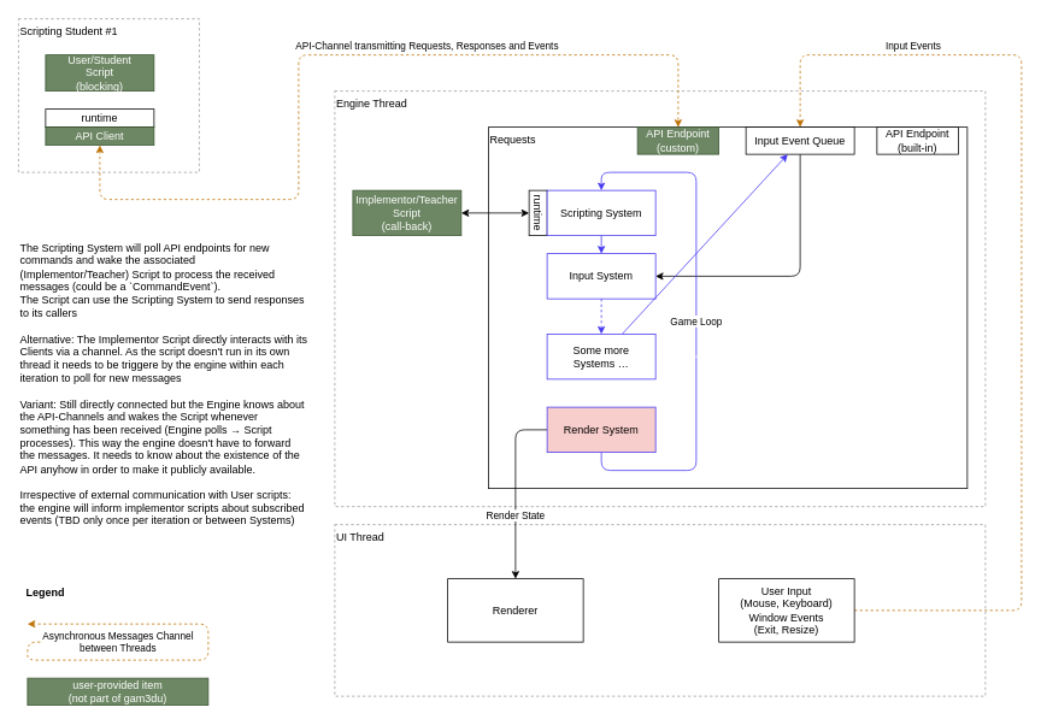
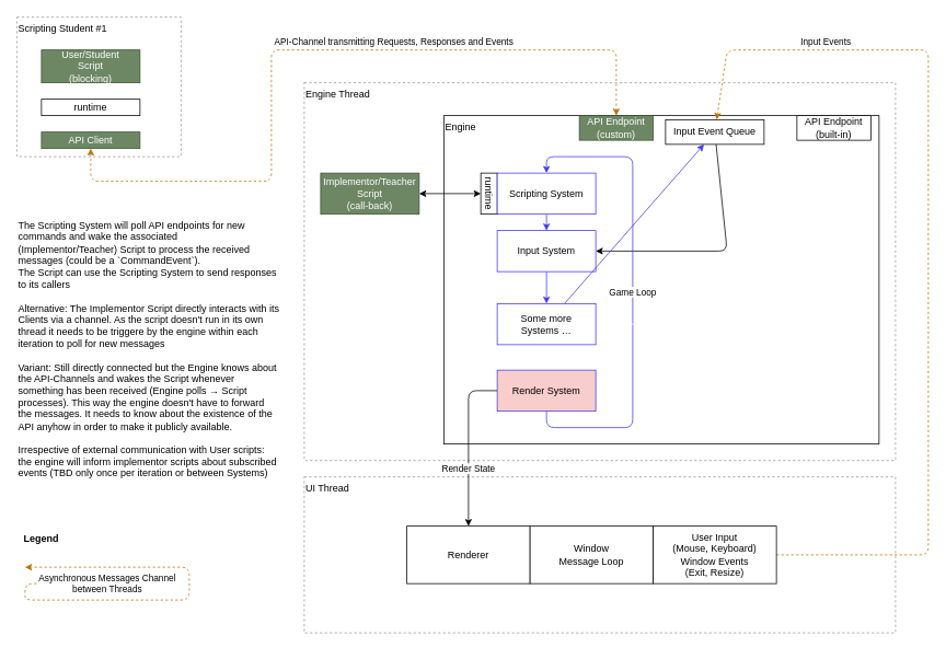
- <mxCell id="34" value="API Client" style="rounded=0;whiteSpace=wrap;html=1;fillColor=#6d8764;fontColor=#ffffff;strokeColor=#3A5431;" vertex="1" parent="1"><mxGeometry x="50" y="140" width="120" height="20" as="geometry" /></mxCell>
+ <mxCell id="34" value="API Client" style="rounded=0;whiteSpace=wrap;html=1;fillColor=#6d8764;fontColor=#ffffff;strokeColor=#3A5431;" vertex="1" parent="1"><mxGeometry x="50" y="160" width="120" height="20" as="geometry" /></mxCell>
- <mxCell id="7" value="Requests" style="rounded=0;whiteSpace=wrap;html=1;align=left;verticalAlign=top;" vertex="1" parent="1"><mxGeometry x="540" y="140" width="530" height="400" as="geometry" /></mxCell>
+ <mxCell id="7" value="Engine" style="rounded=0;whiteSpace=wrap;html=1;align=left;verticalAlign=top;" vertex="1" parent="1"><mxGeometry x="540" y="140" width="530" height="400" as="geometry" /></mxCell>
- <mxCell id="10" value="Input Event Queue" style="rounded=0;whiteSpace=wrap;html=1;" vertex="1" parent="1"><mxGeometry x="825" y="140" width="120" height="30" as="geometry" /></mxCell>
+ <mxCell id="10" value="Input Event Queue" style="rounded=0;whiteSpace=wrap;html=1;" vertex="1" parent="1"><mxGeometry x="810" y="145" width="120" height="30" as="geometry" /></mxCell>
- <mxCell id="19" value="" style="edgeStyle=none;html=1;strokeColor=#4437F0;dashed=1;" edge="1" parent="1" source="20" target="26"><mxGeometry relative="1" as="geometry" /></mxCell>
+ <mxCell id="19" value="" style="edgeStyle=none;html=1;strokeColor=#4437F0;" edge="1" parent="1" source="20" target="26"><mxGeometry relative="1" as="geometry" /></mxCell>
+ <mxCell id="16" value="Window&lt;br&gt;Message Loop" style="rounded=0;whiteSpace=wrap;html=1;align=center;verticalAlign=middle;" vertex="1" parent="1"><mxGeometry x="645" y="640" width="150" height="70" as="geometry" /></mxCell>
- <mxCell id="30" value="user-provided item&lt;br&gt;(not part of gam3du)" style="rounded=0;whiteSpace=wrap;html=1;fillColor=#6d8764;fontColor=#ffffff;strokeColor=#3A5431;" vertex="1" parent="1"><mxGeometry x="30" y="750" width="200" height="30" as="geometry" /></mxCell>
